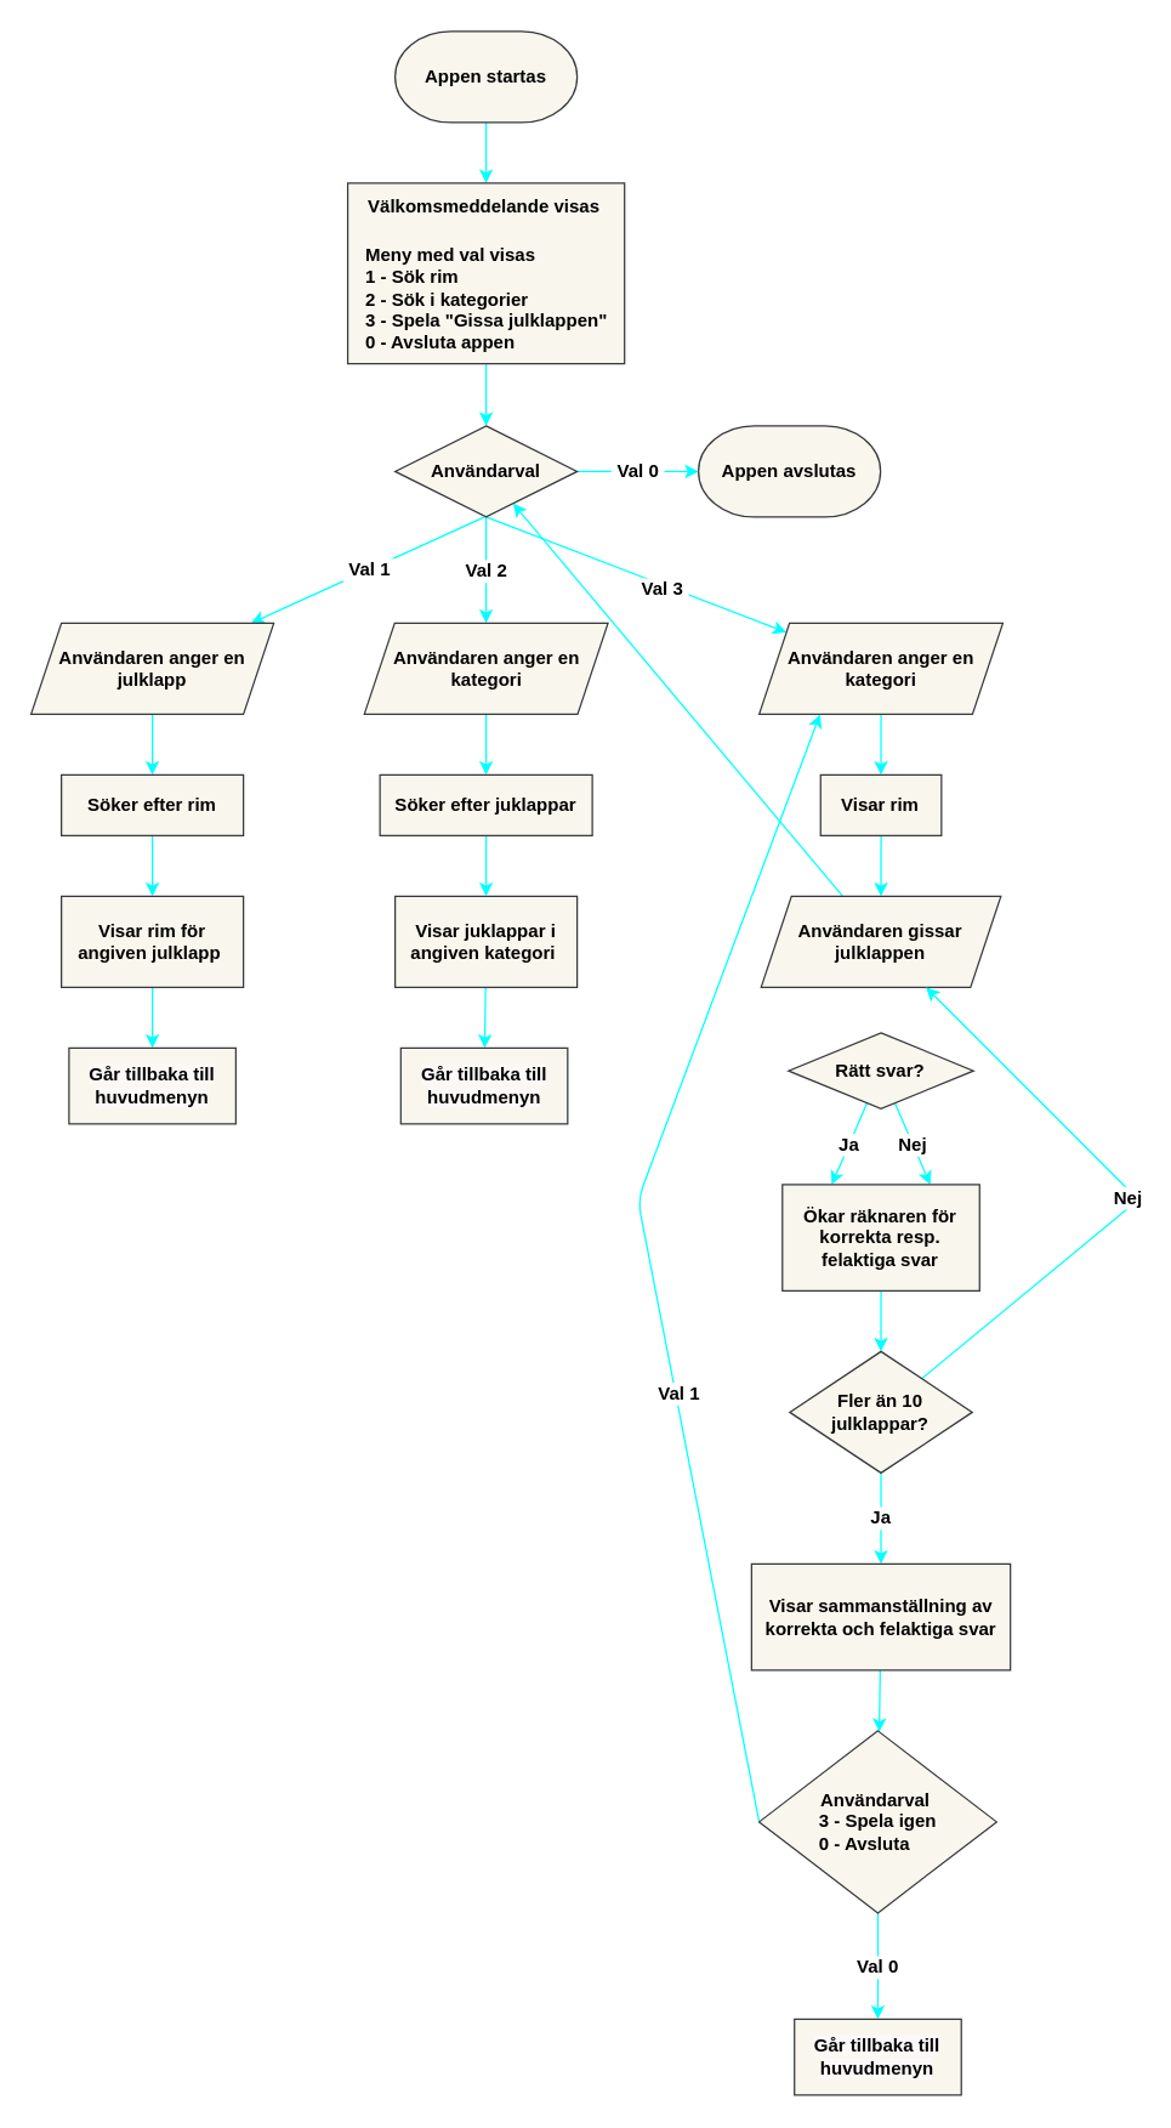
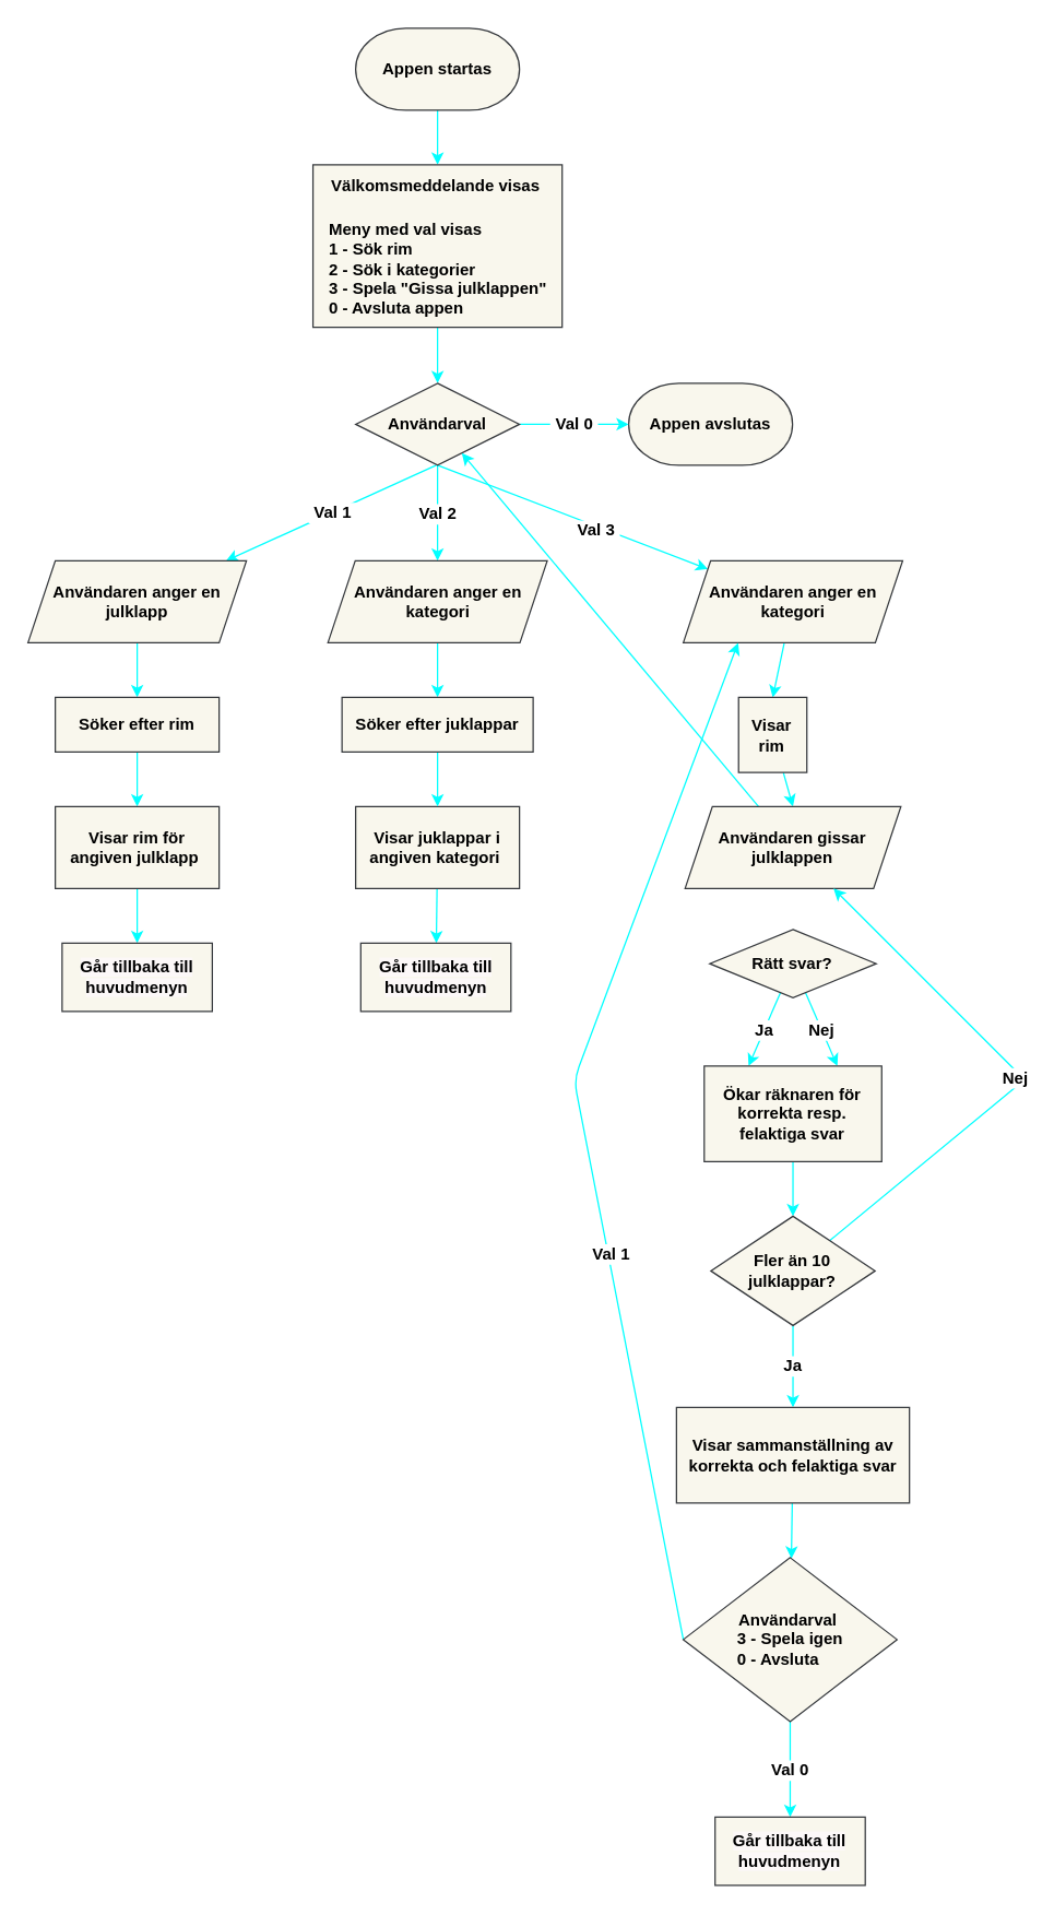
- <mxCell id="28" value="&lt;b&gt;Visar rim&lt;/b&gt;" style="rounded=0;whiteSpace=wrap;html=1;strokeColor=#36393d;strokeWidth=1;fontFamily=Helvetica;fontSize=12;fontColor=#000000;fillColor=#f9f7ed;" vertex="1" parent="1"><mxGeometry x="540.49" y="510" width="79.68" height="40" as="geometry" /></mxCell>
+ <mxCell id="28" value="&lt;b&gt;Visar rim&lt;/b&gt;" style="rounded=0;whiteSpace=wrap;html=1;strokeColor=#36393d;strokeWidth=1;fontFamily=Helvetica;fontSize=12;fontColor=#000000;fillColor=#f9f7ed;" vertex="1" parent="1"><mxGeometry x="540.49" y="510" width="50" height="55" as="geometry" /></mxCell>
